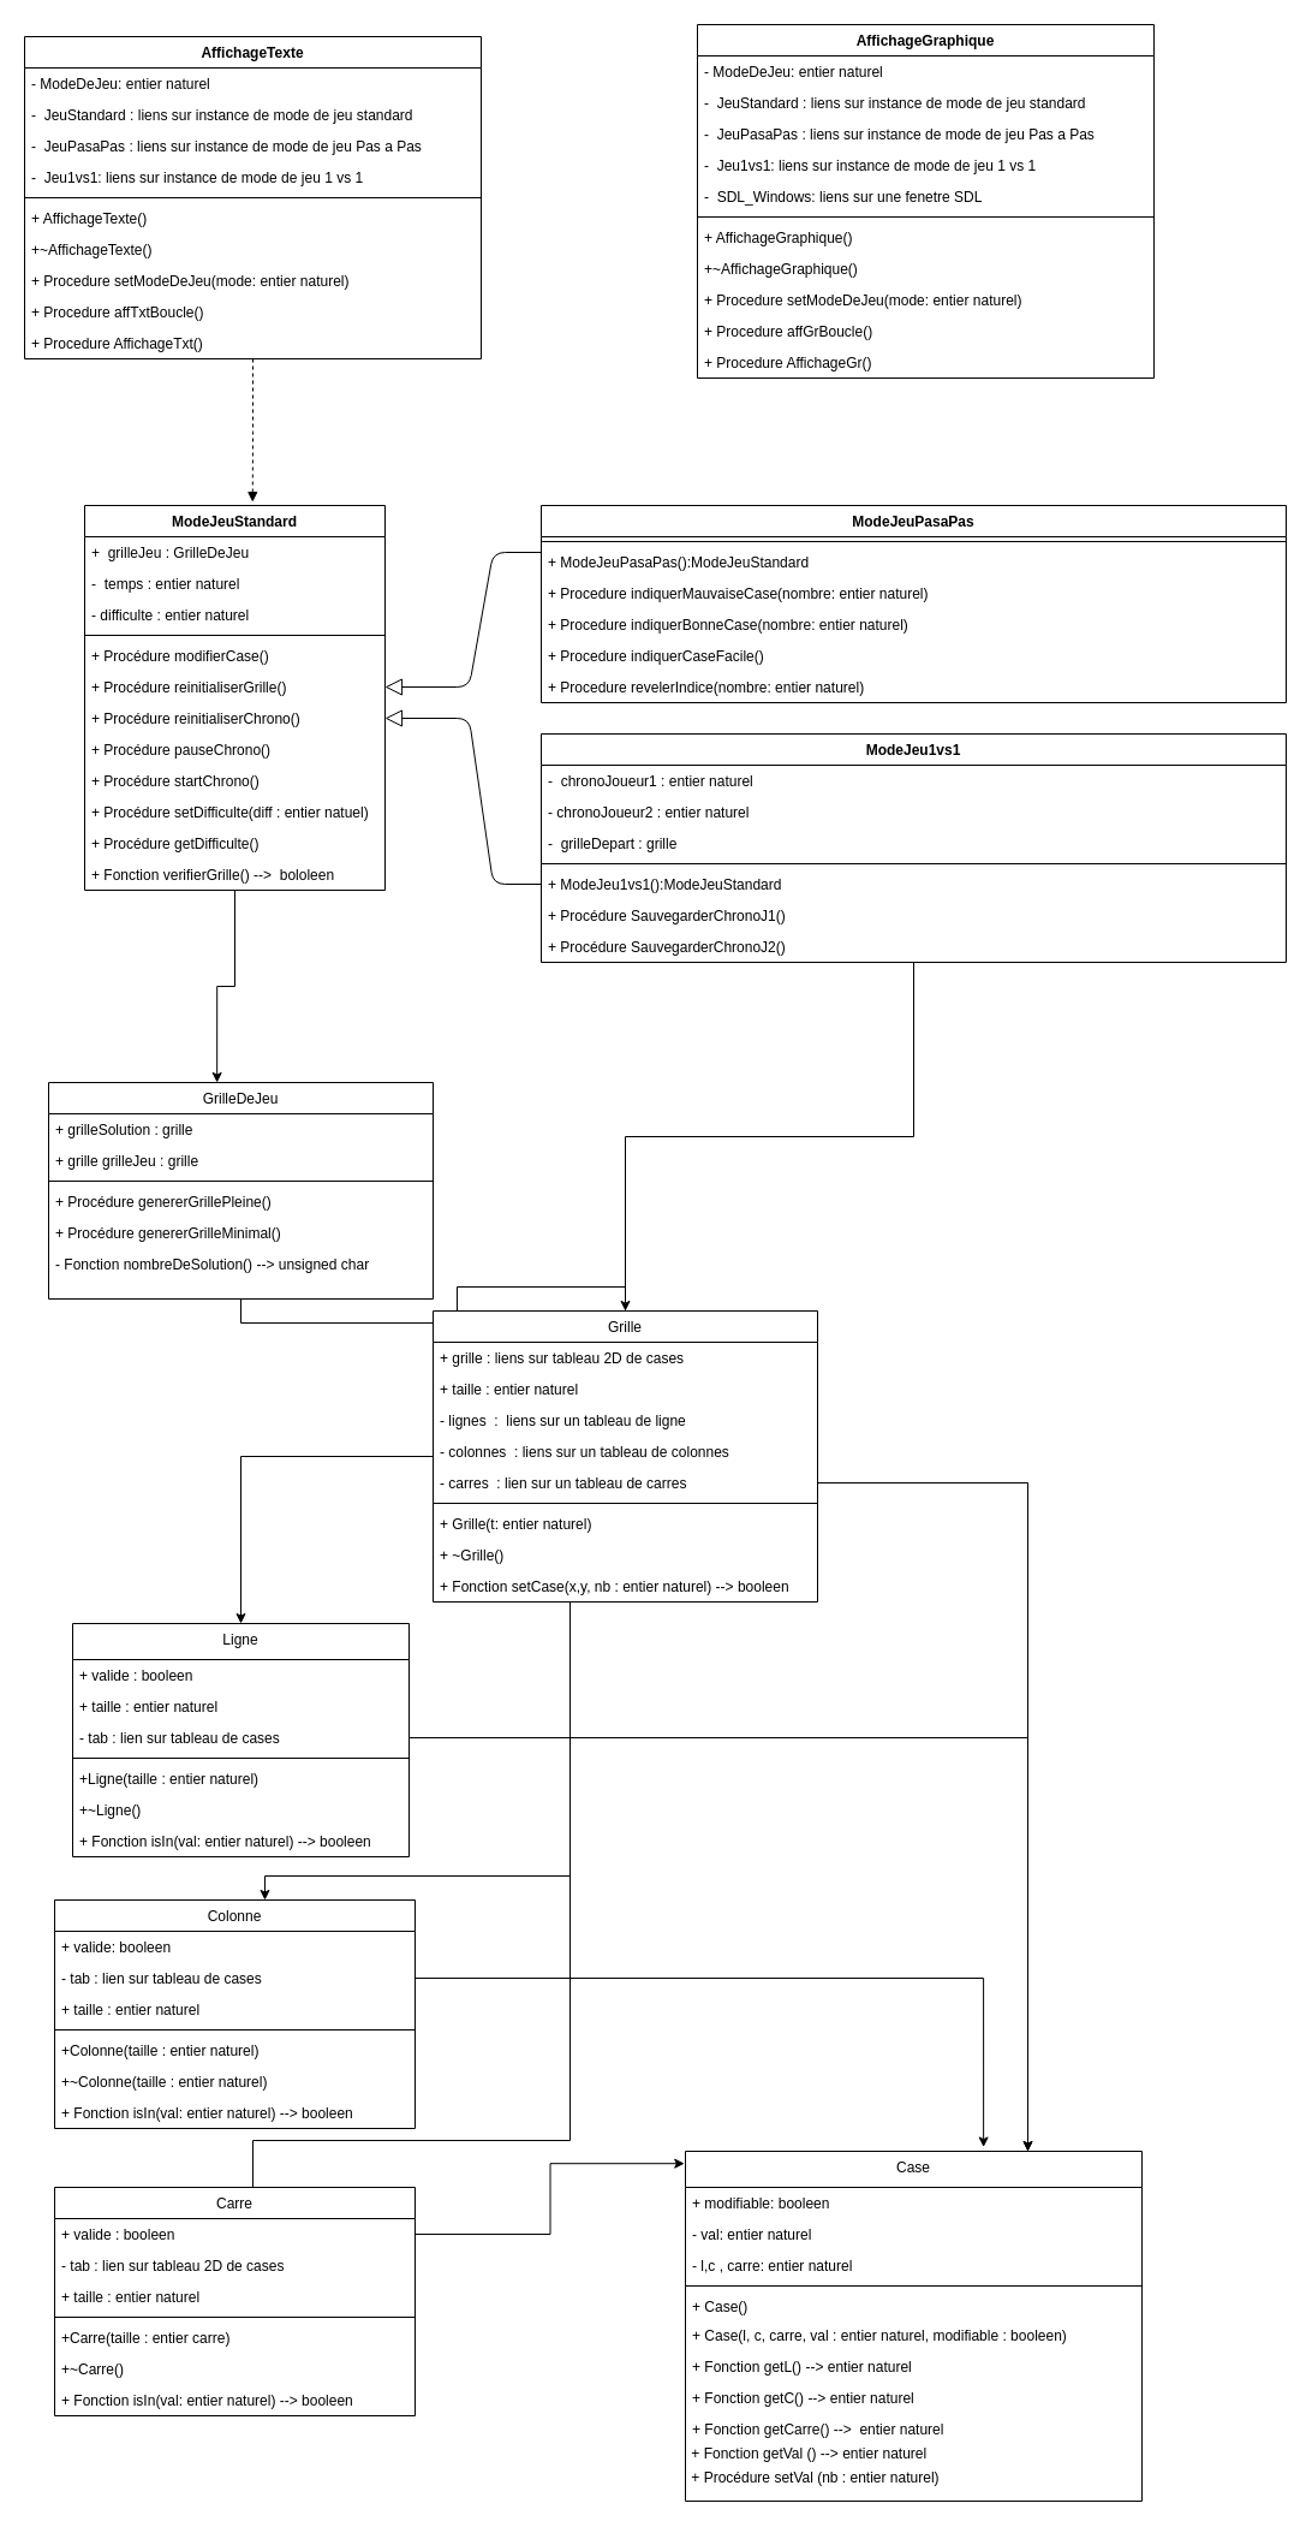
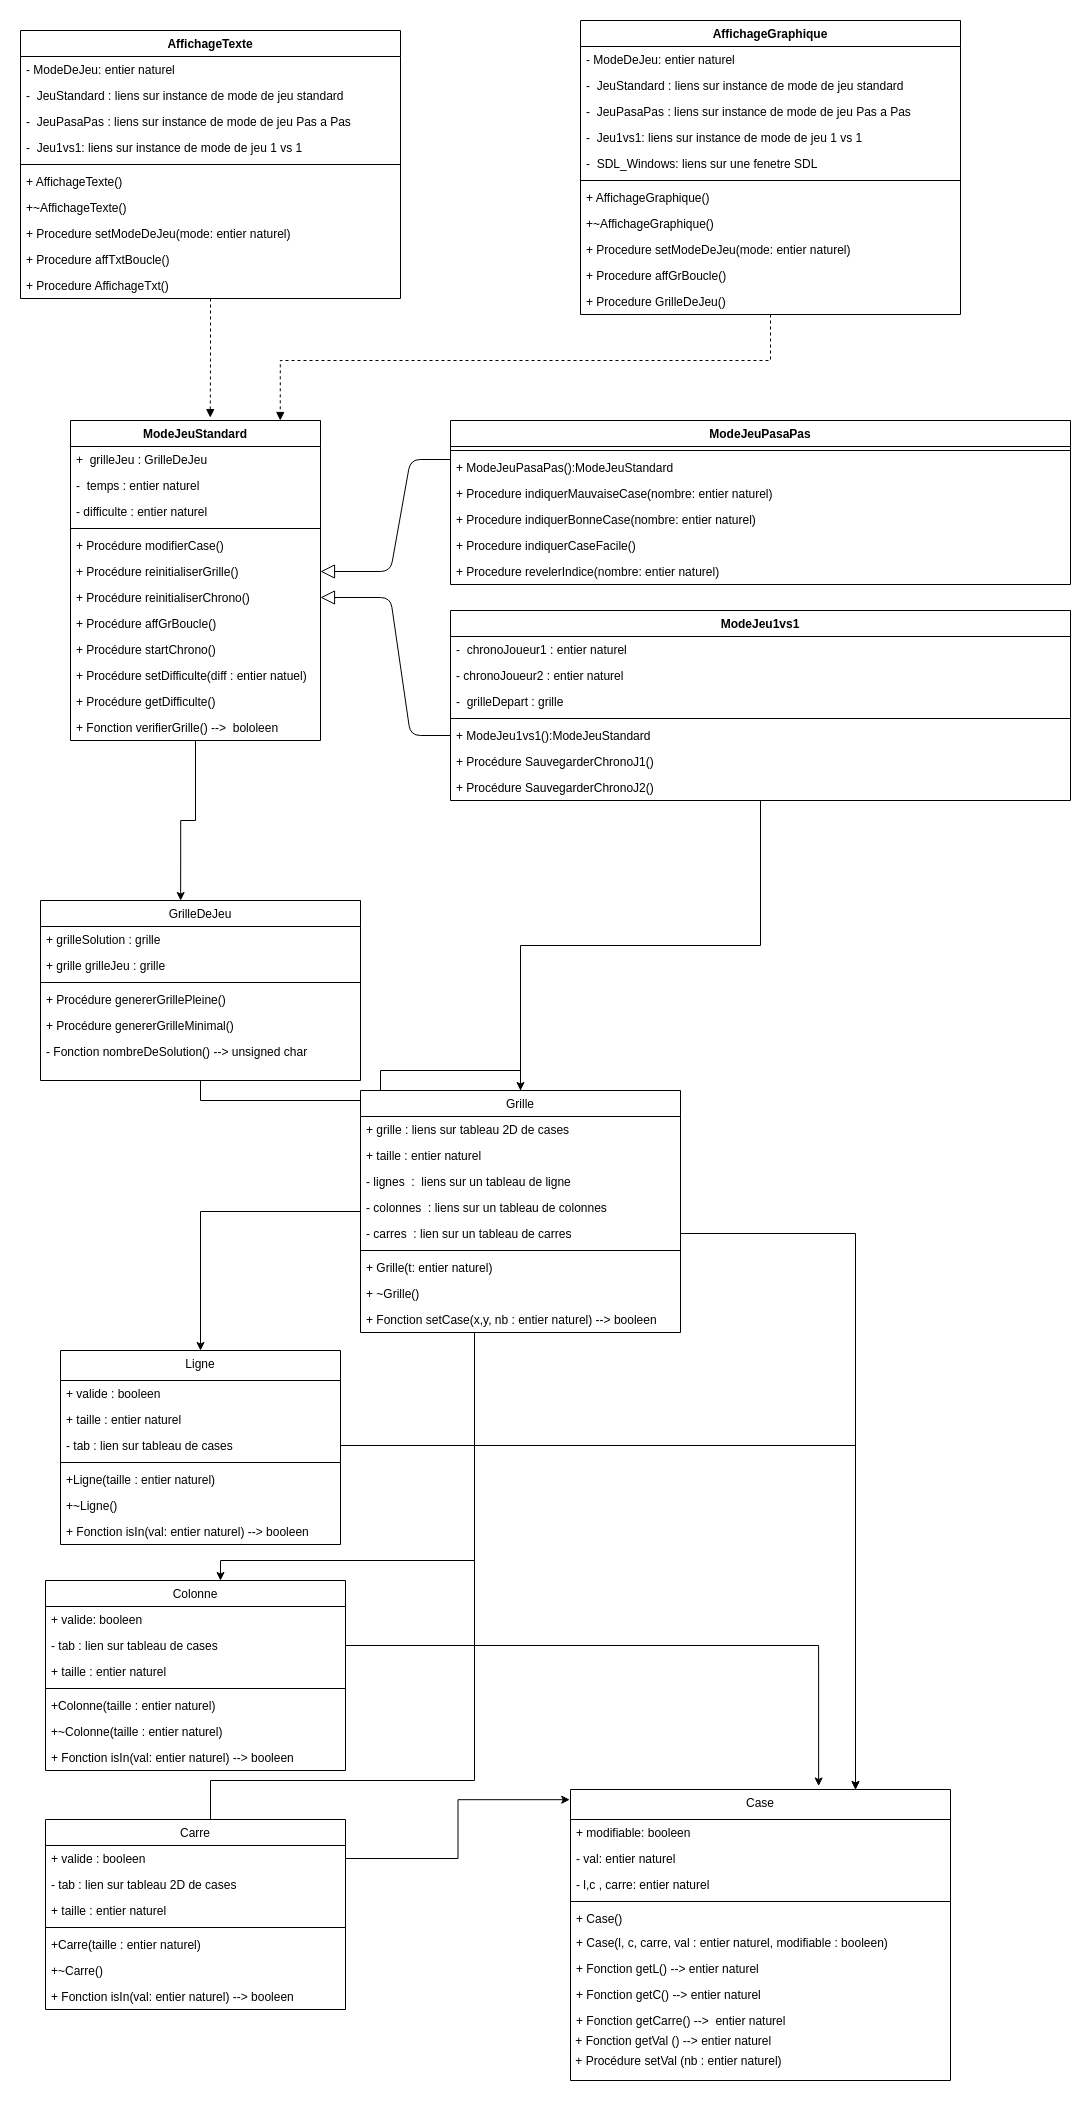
- <mxCell id="119" value="+ Procedure AffichageGr()" style="text;strokeColor=none;fillColor=none;align=left;verticalAlign=top;spacingLeft=4;spacingRight=4;overflow=hidden;rotatable=0;points=[[0,0.5],[1,0.5]];portConstraint=eastwest;" parent="108" vertex="1"><mxGeometry y="268" width="380" height="26" as="geometry" /></mxCell>
+ <mxCell id="119" value="+ Procedure GrilleDeJeu()" style="text;strokeColor=none;fillColor=none;align=left;verticalAlign=top;spacingLeft=4;spacingRight=4;overflow=hidden;rotatable=0;points=[[0,0.5],[1,0.5]];portConstraint=eastwest;" parent="108" vertex="1"><mxGeometry y="268" width="380" height="26" as="geometry" /></mxCell>
+ <mxCell id="107" style="edgeStyle=orthogonalEdgeStyle;rounded=0;orthogonalLoop=1;jettySize=auto;html=1;entryX=0.839;entryY=0;entryDx=0;entryDy=0;entryPerimeter=0;dashed=1;startArrow=none;startFill=0;endArrow=block;endFill=1;fillColor=none;" parent="1" source="108" target="60" edge="1"><mxGeometry relative="1" as="geometry"><Array as="points"><mxPoint x="770" y="360" /><mxPoint x="280" y="360" /></Array></mxGeometry></mxCell>
- <mxCell id="68" value="+ Procédure pauseChrono() " style="text;strokeColor=none;fillColor=none;align=left;verticalAlign=top;spacingLeft=4;spacingRight=4;overflow=hidden;rotatable=0;points=[[0,0.5],[1,0.5]];portConstraint=eastwest;" parent="60" vertex="1"><mxGeometry y="190" width="250" height="26" as="geometry" /></mxCell>
+ <mxCell id="68" value="+ Procédure affGrBoucle() " style="text;strokeColor=none;fillColor=none;align=left;verticalAlign=top;spacingLeft=4;spacingRight=4;overflow=hidden;rotatable=0;points=[[0,0.5],[1,0.5]];portConstraint=eastwest;" parent="60" vertex="1"><mxGeometry y="190" width="250" height="26" as="geometry" /></mxCell>
- <mxCell id="44" value="+Carre(taille : entier carre)" style="text;align=left;verticalAlign=top;spacingLeft=4;spacingRight=4;overflow=hidden;rotatable=0;points=[[0,0.5],[1,0.5]];portConstraint=eastwest;" parent="39" vertex="1"><mxGeometry y="112" width="300" height="26" as="geometry" /></mxCell>
+ <mxCell id="44" value="+Carre(taille : entier naturel)" style="text;align=left;verticalAlign=top;spacingLeft=4;spacingRight=4;overflow=hidden;rotatable=0;points=[[0,0.5],[1,0.5]];portConstraint=eastwest;" parent="39" vertex="1"><mxGeometry y="112" width="300" height="26" as="geometry" /></mxCell>
